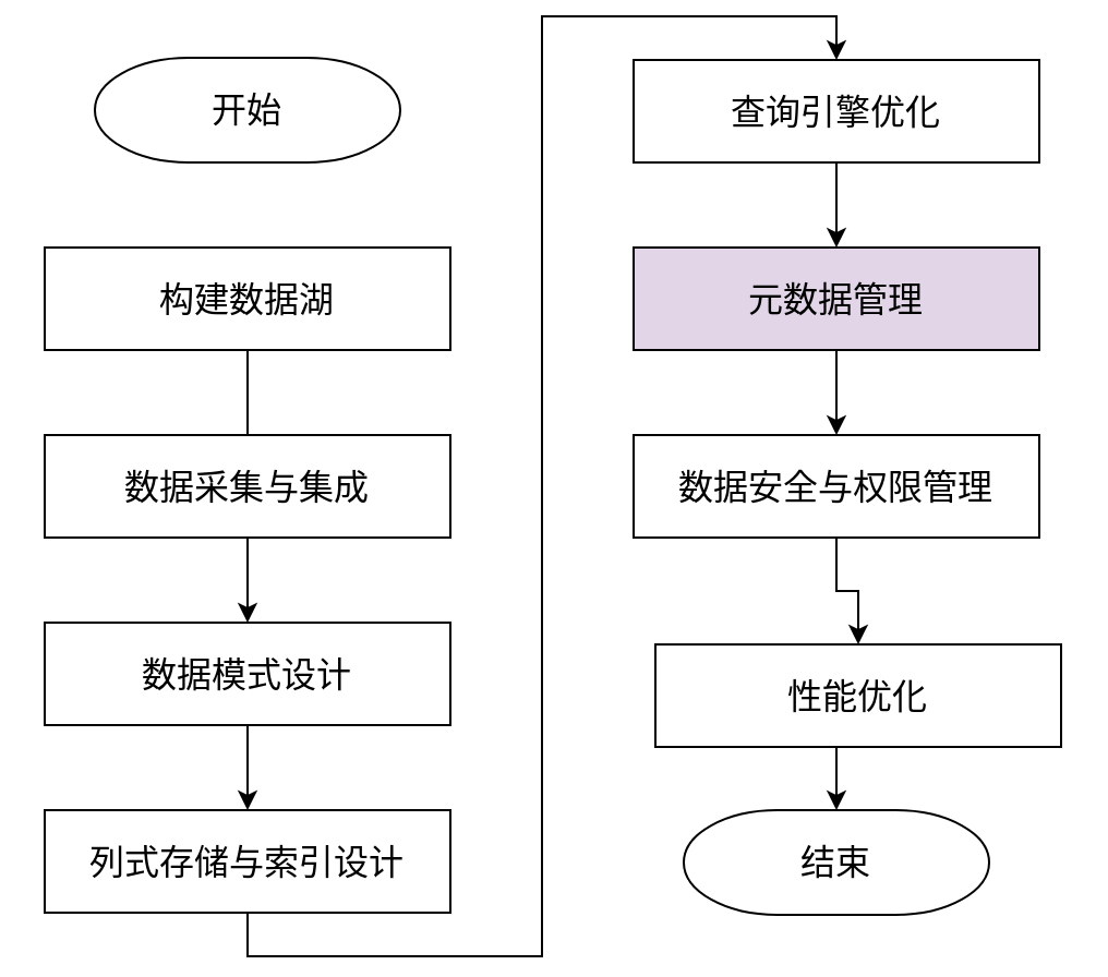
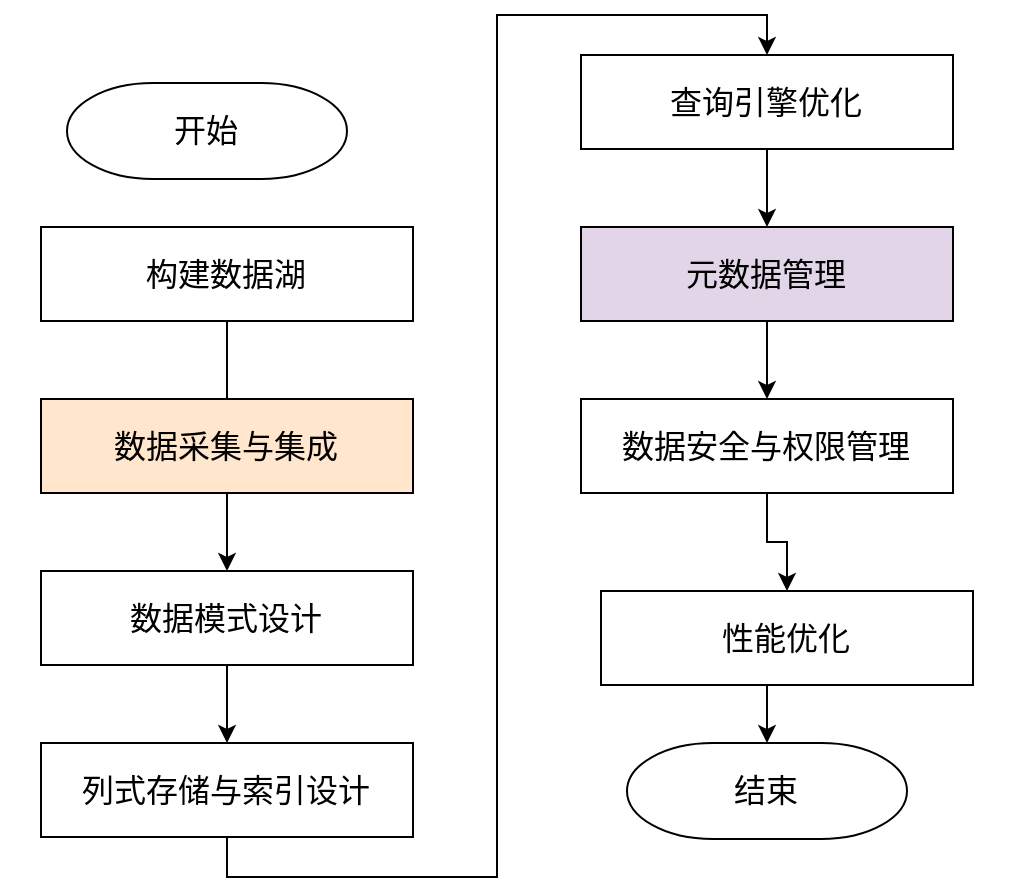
- <mxCell id="4" value="&lt;font style=&quot;font-size: 16px;&quot;&gt;开始&lt;/font&gt;" style="strokeWidth=1;html=1;shape=mxgraph.flowchart.terminator;whiteSpace=wrap;rounded=0;shadow=0;labelBackgroundColor=none;fontFamily=Verdana;fontSize=8;align=center;" parent="1" vertex="1"><mxGeometry x="43" y="20" width="140" height="48" as="geometry" /></mxCell>
+ <mxCell id="4" value="&lt;font style=&quot;font-size: 16px;&quot;&gt;开始&lt;/font&gt;" style="strokeWidth=1;html=1;shape=mxgraph.flowchart.terminator;whiteSpace=wrap;rounded=0;shadow=0;labelBackgroundColor=none;fontFamily=Verdana;fontSize=8;align=center;" parent="1" vertex="1"><mxGeometry x="33" y="35" width="140" height="48" as="geometry" /></mxCell>
- <mxCell id="6" value="&lt;font style=&quot;font-size: 16px;&quot;&gt;数据采集与集成&lt;/font&gt;" style="whiteSpace=wrap;html=1;rounded=0;shadow=0;labelBackgroundColor=none;strokeWidth=1;fontFamily=Verdana;fontSize=8;align=center;" vertex="1" parent="1"><mxGeometry x="20" y="193" width="186" height="47" as="geometry" /></mxCell>
+ <mxCell id="6" value="&lt;font style=&quot;font-size: 16px;&quot;&gt;数据采集与集成&lt;/font&gt;" style="whiteSpace=wrap;html=1;rounded=0;shadow=0;labelBackgroundColor=none;strokeWidth=1;fontFamily=Verdana;fontSize=8;align=center;fillColor=#ffe6cc;" vertex="1" parent="1"><mxGeometry x="20" y="193" width="186" height="47" as="geometry" /></mxCell>
